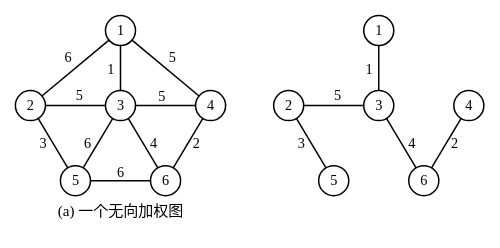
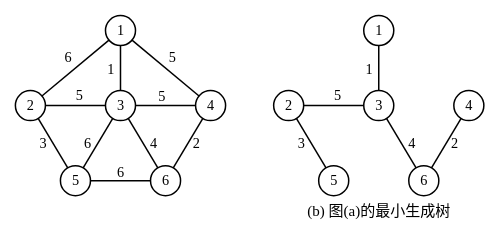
- <mxCell id="37" value="(a) &lt;font face=&quot;SimSun&quot;&gt;一个无向加权图&lt;/font&gt;" style="text;html=1;align=center;verticalAlign=middle;resizable=0;points=[];autosize=1;strokeColor=none;fillColor=none;labelPosition=center;verticalLabelPosition=middle;fontFamily=Times New Roman;fontSize=20;" parent="3" vertex="1"><mxGeometry x="45" y="240" width="190" height="40" as="geometry" /></mxCell>
+ <mxCell id="62" value="(b) &lt;font face=&quot;SimSun&quot;&gt;图&lt;/font&gt;(a)&lt;font face=&quot;SimSun&quot;&gt;的最小生成树&lt;/font&gt;" style="text;html=1;align=center;verticalAlign=middle;resizable=0;points=[];autosize=1;strokeColor=none;fillColor=none;labelPosition=center;verticalLabelPosition=middle;fontFamily=Times New Roman;fontSize=20;" parent="38" vertex="1"><mxGeometry x="35" y="240" width="210" height="40" as="geometry" /></mxCell>
